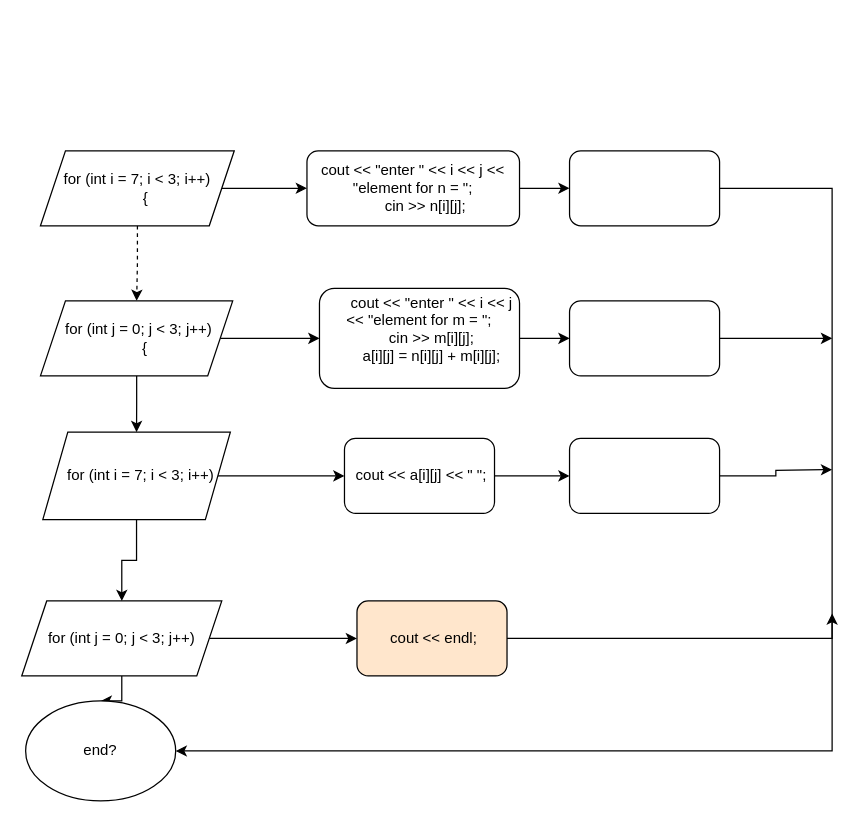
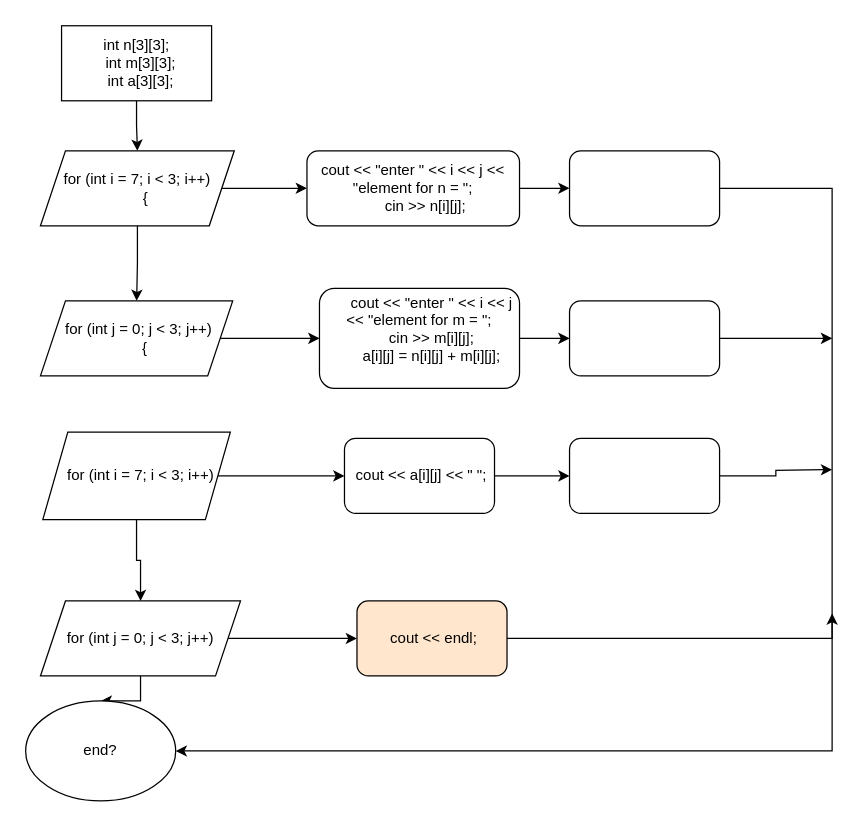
+ <mxCell id="3" value="&lt;div&gt;int n[3][3];&lt;/div&gt;&lt;div&gt;&amp;nbsp; int m[3][3];&lt;/div&gt;&lt;div&gt;&amp;nbsp; int a[3][3];&lt;/div&gt;" style="rounded=0;whiteSpace=wrap;html=1;" vertex="1" parent="1"><mxGeometry x="48.73" y="20" width="120" height="60" as="geometry" /></mxCell>
+ <mxCell id="2" value="" style="edgeStyle=orthogonalEdgeStyle;rounded=0;orthogonalLoop=1;jettySize=auto;html=1;" edge="1" parent="1" source="3" target="6"><mxGeometry relative="1" as="geometry" /></mxCell>
- <mxCell id="5" value="" style="edgeStyle=orthogonalEdgeStyle;rounded=0;orthogonalLoop=1;jettySize=auto;html=1;dashed=1;" edge="1" parent="1" source="6" target="9"><mxGeometry relative="1" as="geometry" /></mxCell>
+ <mxCell id="5" value="" style="edgeStyle=orthogonalEdgeStyle;rounded=0;orthogonalLoop=1;jettySize=auto;html=1;" edge="1" parent="1" source="6" target="9"><mxGeometry relative="1" as="geometry" /></mxCell>
- <mxCell id="7" value="" style="edgeStyle=orthogonalEdgeStyle;rounded=0;orthogonalLoop=1;jettySize=auto;html=1;" edge="1" parent="1" source="9" target="12"><mxGeometry relative="1" as="geometry" /></mxCell>
- <mxCell id="15" value="for (int j = 0; j &amp;lt; 3; j++)" style="shape=parallelogram;perimeter=parallelogramPerimeter;whiteSpace=wrap;html=1;fixedSize=1;" vertex="1" parent="1"><mxGeometry x="16.86" y="480" width="160.01" height="60" as="geometry" /></mxCell>
+ <mxCell id="15" value="for (int j = 0; j &amp;lt; 3; j++)" style="shape=parallelogram;perimeter=parallelogramPerimeter;whiteSpace=wrap;html=1;fixedSize=1;" vertex="1" parent="1"><mxGeometry x="31.86" y="480" width="160.01" height="60" as="geometry" /></mxCell>
